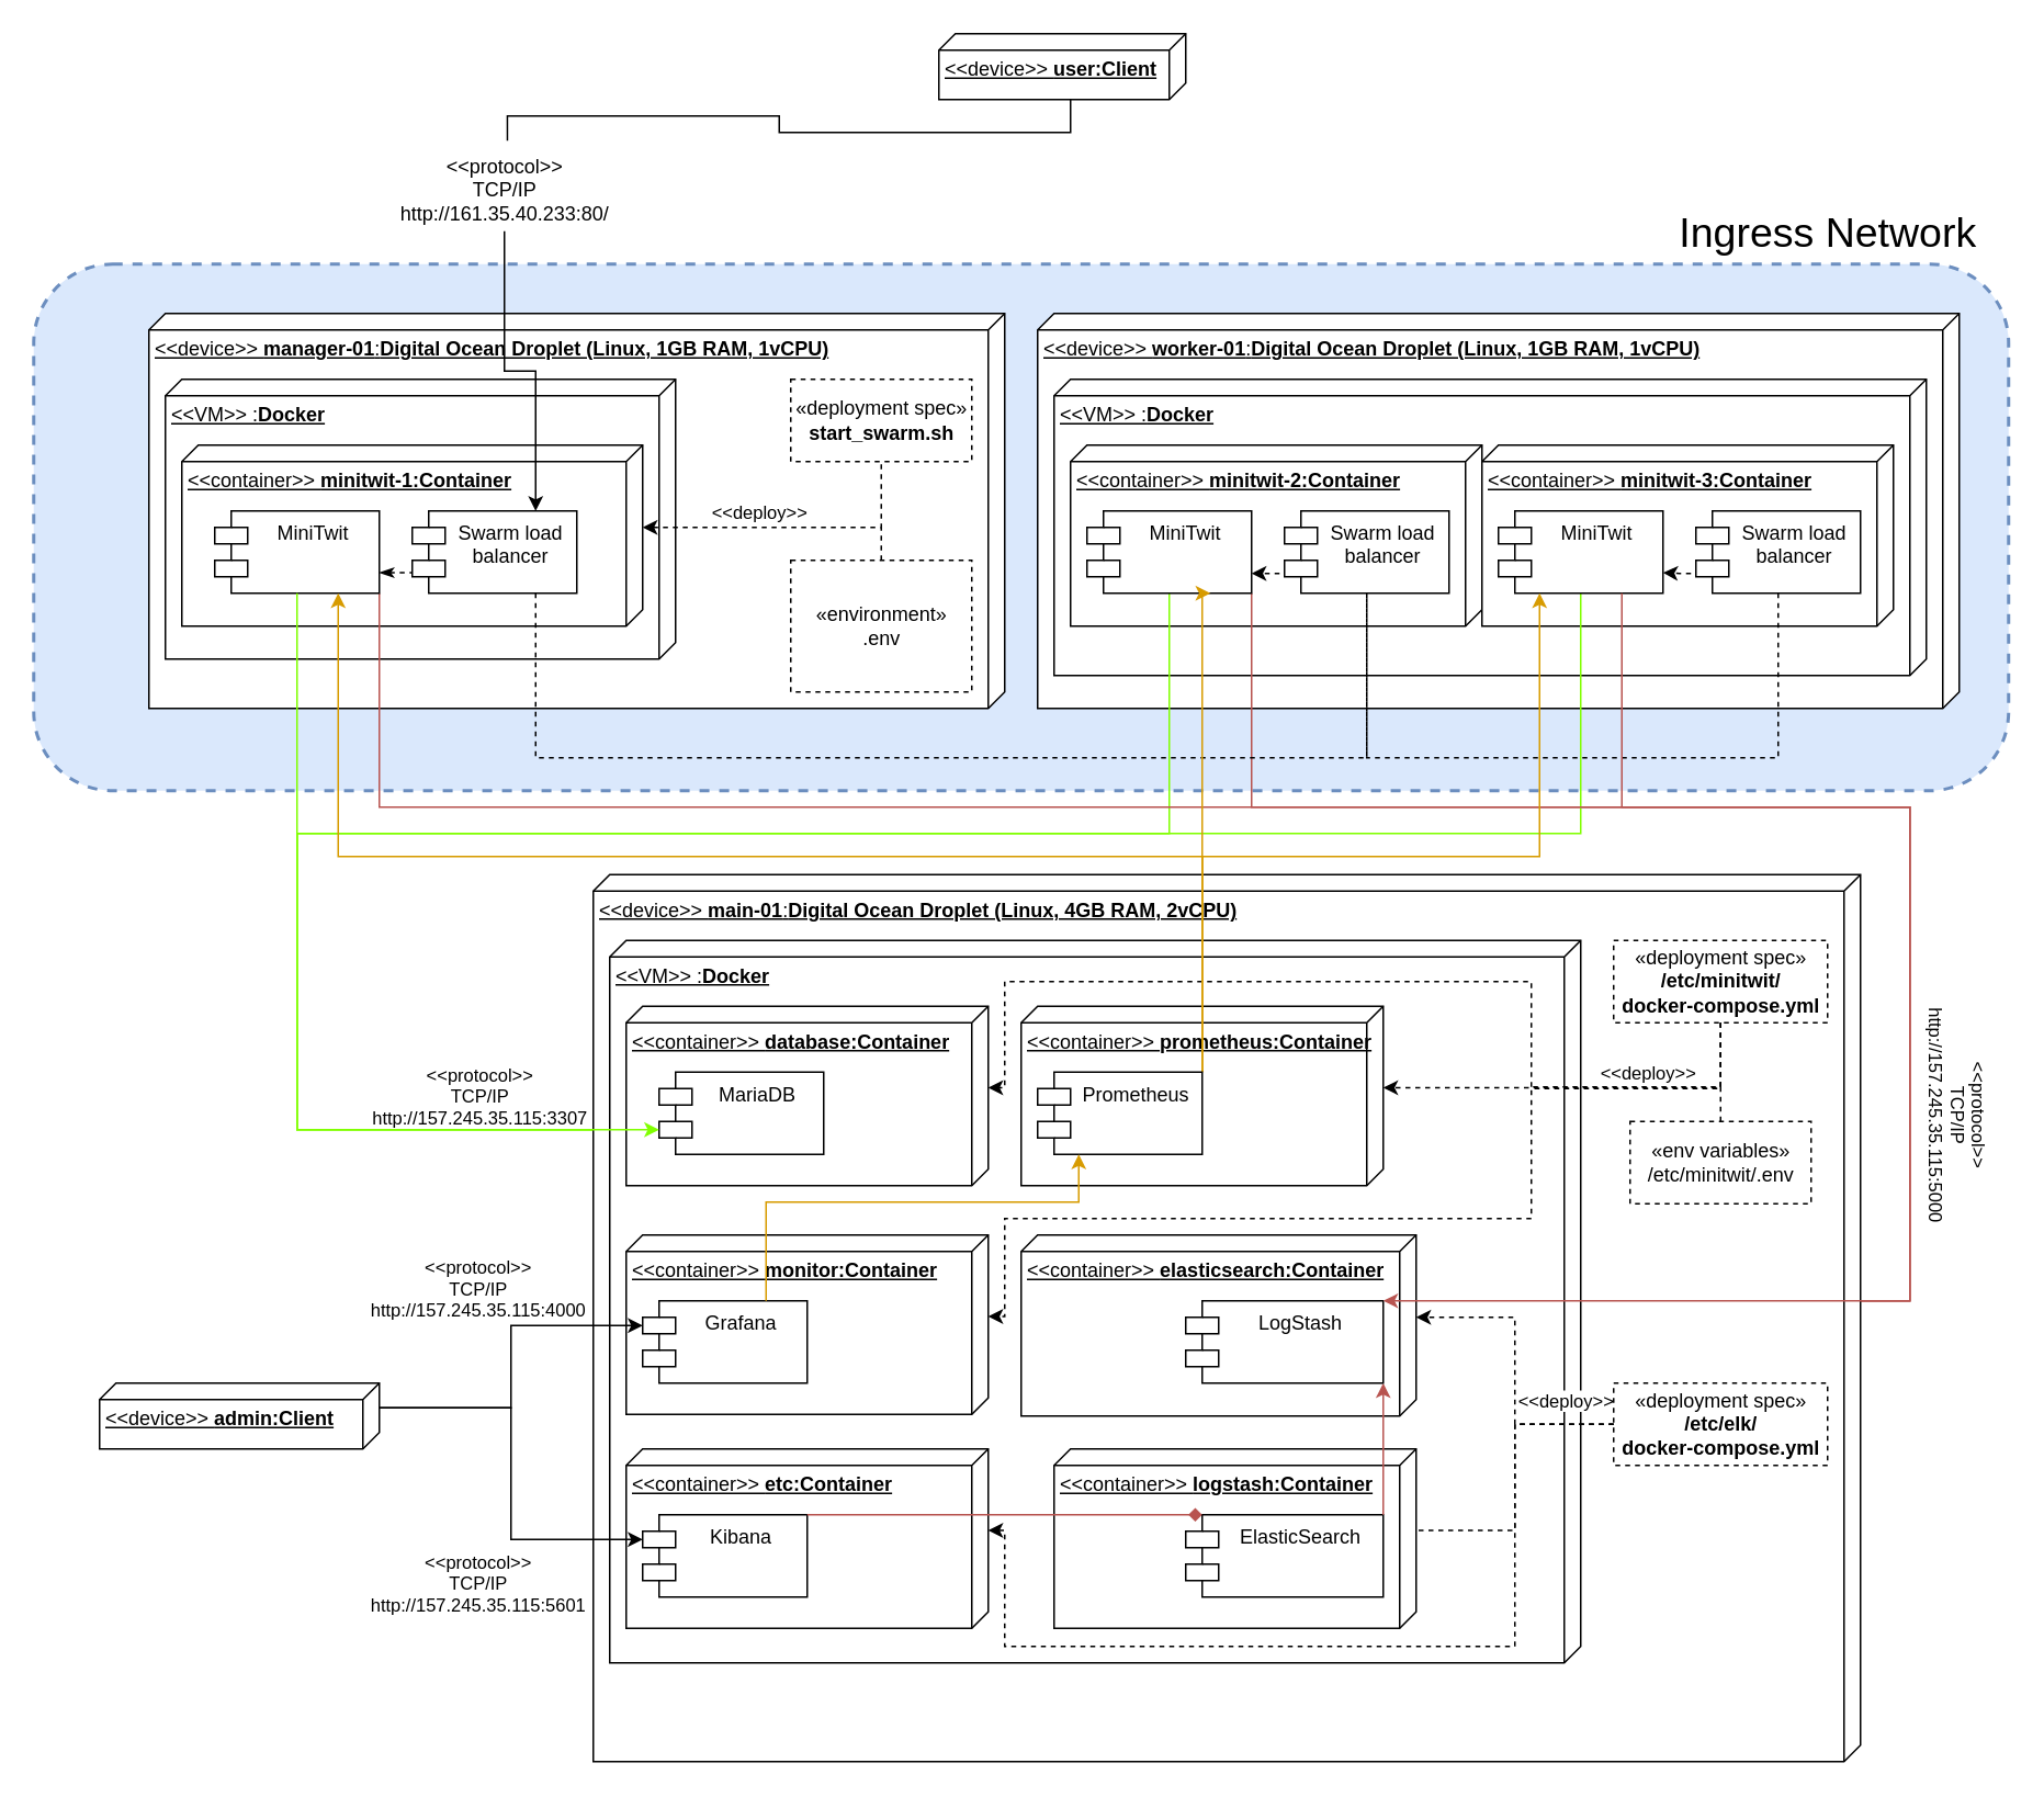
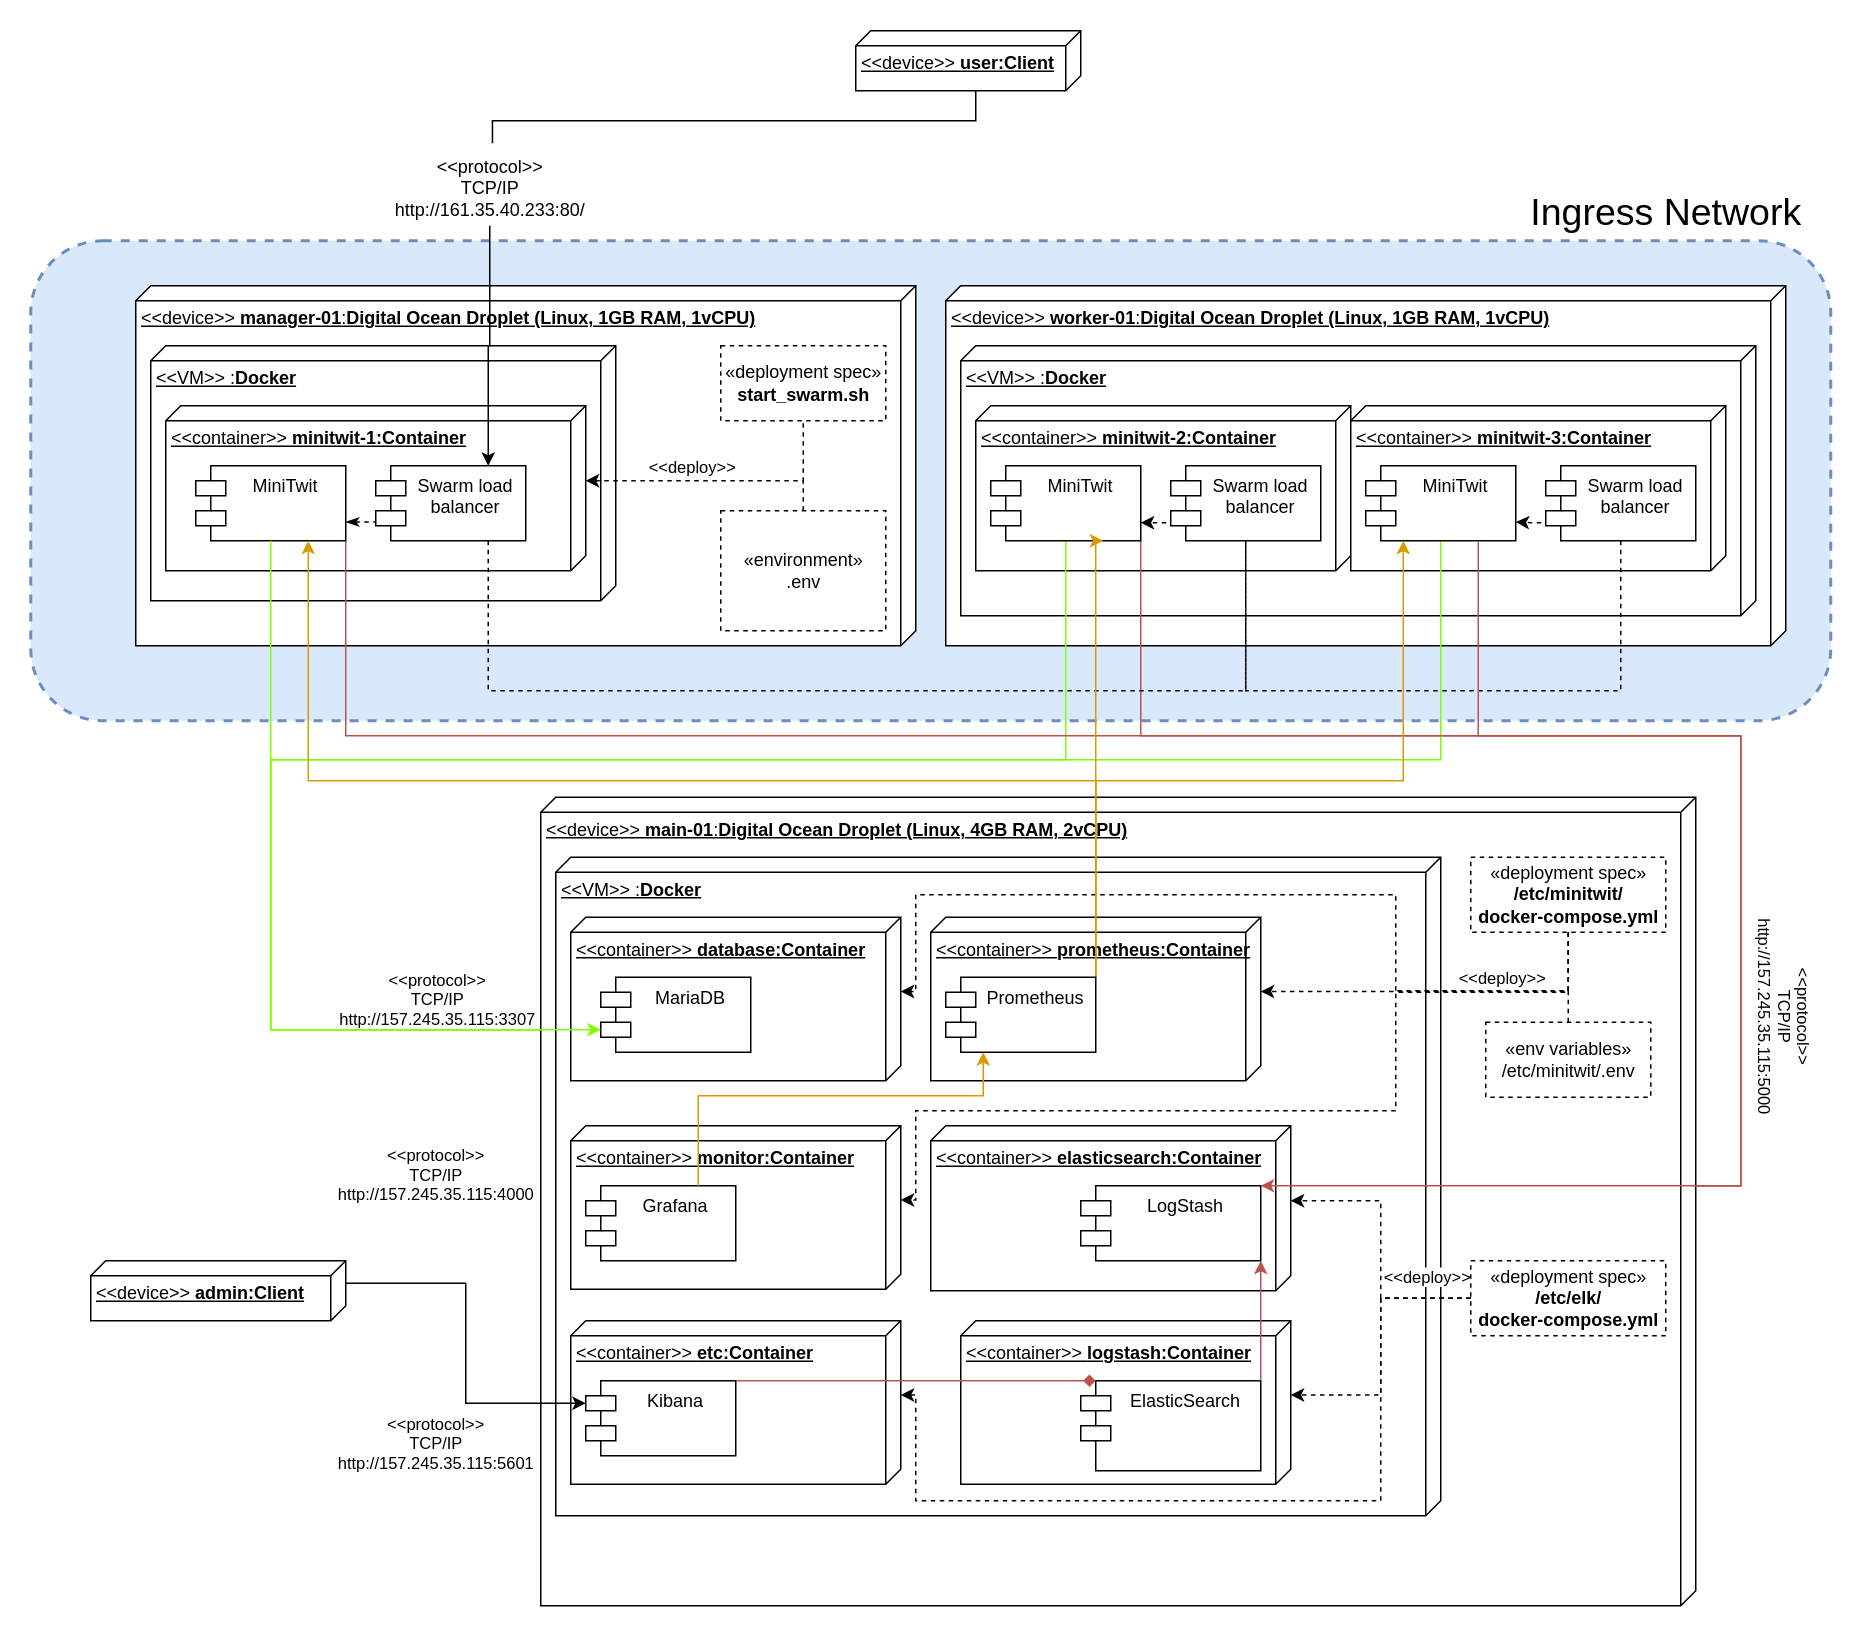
- <mxCell id="31" value="&lt;font style=&quot;font-size: 12px&quot;&gt;&amp;lt;&amp;lt;protocol&amp;gt;&amp;gt;&lt;br&gt;TCP/IP&lt;br&gt;http://161.35.40.233:80/&lt;/font&gt;" style="text;html=1;align=center;verticalAlign=middle;resizable=0;points=[];autosize=1;" vertex="1" parent="1"><mxGeometry x="236" y="90" width="140" height="50" as="geometry" /></mxCell>
+ <mxCell id="31" value="&lt;font style=&quot;font-size: 12px&quot;&gt;&amp;lt;&amp;lt;protocol&amp;gt;&amp;gt;&lt;br&gt;TCP/IP&lt;br&gt;http://161.35.40.233:80/&lt;/font&gt;" style="text;html=1;align=center;verticalAlign=middle;resizable=0;points=[];autosize=1;" vertex="1" parent="1"><mxGeometry x="256" y="100" width="140" height="50" as="geometry" /></mxCell>
- <mxCell id="67" style="edgeStyle=orthogonalEdgeStyle;rounded=0;orthogonalLoop=1;jettySize=auto;html=1;exitX=0;exitY=0;exitDx=15;exitDy=0;exitPerimeter=0;entryX=0;entryY=0;entryDx=0;entryDy=15;entryPerimeter=0;startArrow=none;startFill=0;endArrow=classic;endFill=1;strokeColor=#000000;strokeWidth=1;" edge="1" parent="1" source="69" target="47"><mxGeometry relative="1" as="geometry" /></mxCell>
- <mxCell id="61" style="edgeStyle=orthogonalEdgeStyle;rounded=0;orthogonalLoop=1;jettySize=auto;html=1;exitX=0;exitY=0.5;exitDx=0;exitDy=0;entryX=0;entryY=0;entryDx=49.5;entryDy=0;entryPerimeter=0;dashed=1;startArrow=none;startFill=0;endArrow=none;endFill=1;strokeWidth=1;" edge="1" parent="1" source="64" target="55"><mxGeometry relative="1" as="geometry" /></mxCell>
+ <mxCell id="61" style="edgeStyle=orthogonalEdgeStyle;rounded=0;orthogonalLoop=1;jettySize=auto;html=1;exitX=0;exitY=0.5;exitDx=0;exitDy=0;entryX=0;entryY=0;entryDx=49.5;entryDy=0;entryPerimeter=0;dashed=1;startArrow=none;startFill=0;endArrow=classic;endFill=1;strokeWidth=1;" edge="1" parent="1" source="64" target="55"><mxGeometry relative="1" as="geometry" /></mxCell>
- <mxCell id="56" value="ElasticSearch" style="shape=module;align=left;spacingLeft=20;align=center;verticalAlign=top;" vertex="1" parent="1"><mxGeometry x="720" y="920" width="120" height="50" as="geometry" /></mxCell>
+ <mxCell id="56" value="ElasticSearch" style="shape=module;align=left;spacingLeft=20;align=center;verticalAlign=top;" vertex="1" parent="1"><mxGeometry x="720" y="920" width="120" height="60" as="geometry" /></mxCell>
